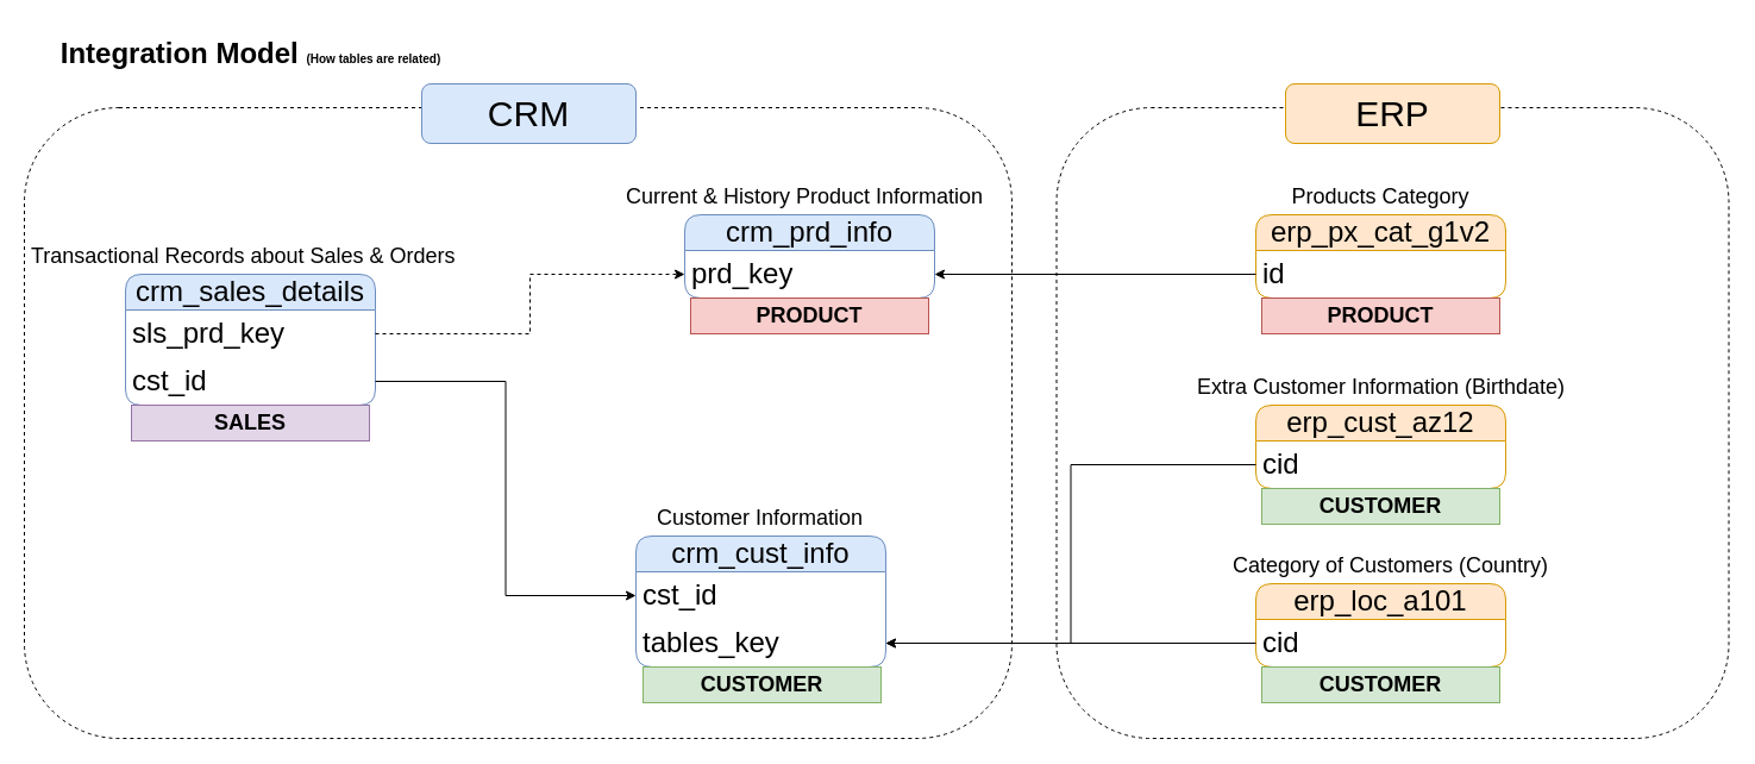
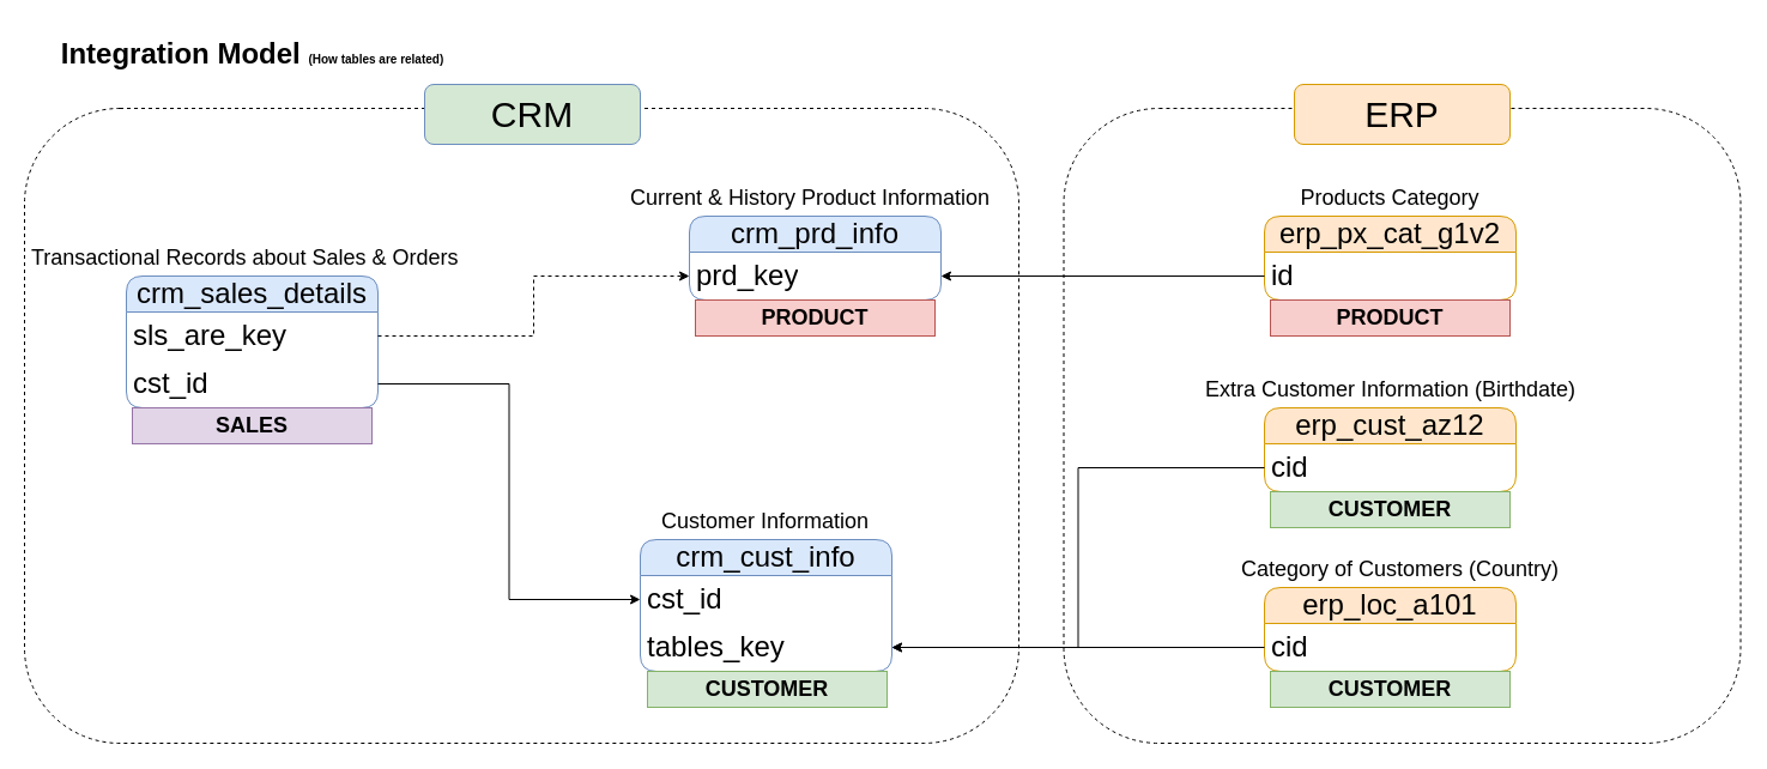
- <mxCell id="30" value="&lt;font style=&quot;font-size: 30px;&quot;&gt;CRM&lt;/font&gt;" style="rounded=1;whiteSpace=wrap;html=1;fillColor=#dae8fc;strokeColor=#6c8ebf;" parent="1" vertex="1"><mxGeometry x="354" y="70" width="180" height="50" as="geometry" /></mxCell>
+ <mxCell id="30" value="&lt;font style=&quot;font-size: 30px;&quot;&gt;CRM&lt;/font&gt;" style="rounded=1;whiteSpace=wrap;html=1;fillColor=#d5e8d4;strokeColor=#6c8ebf;" parent="1" vertex="1"><mxGeometry x="354" y="70" width="180" height="50" as="geometry" /></mxCell>
- <mxCell id="13" value="sls_prd_key" style="text;strokeColor=none;fillColor=none;align=left;verticalAlign=middle;spacingLeft=4;spacingRight=4;overflow=hidden;points=[[0,0.5],[1,0.5]];portConstraint=eastwest;rotatable=0;whiteSpace=wrap;html=1;fontSize=24;" parent="12" vertex="1"><mxGeometry y="30" width="210" height="40" as="geometry" /></mxCell>
+ <mxCell id="13" value="sls_are_key" style="text;strokeColor=none;fillColor=none;align=left;verticalAlign=middle;spacingLeft=4;spacingRight=4;overflow=hidden;points=[[0,0.5],[1,0.5]];portConstraint=eastwest;rotatable=0;whiteSpace=wrap;html=1;fontSize=24;" parent="12" vertex="1"><mxGeometry y="30" width="210" height="40" as="geometry" /></mxCell>
